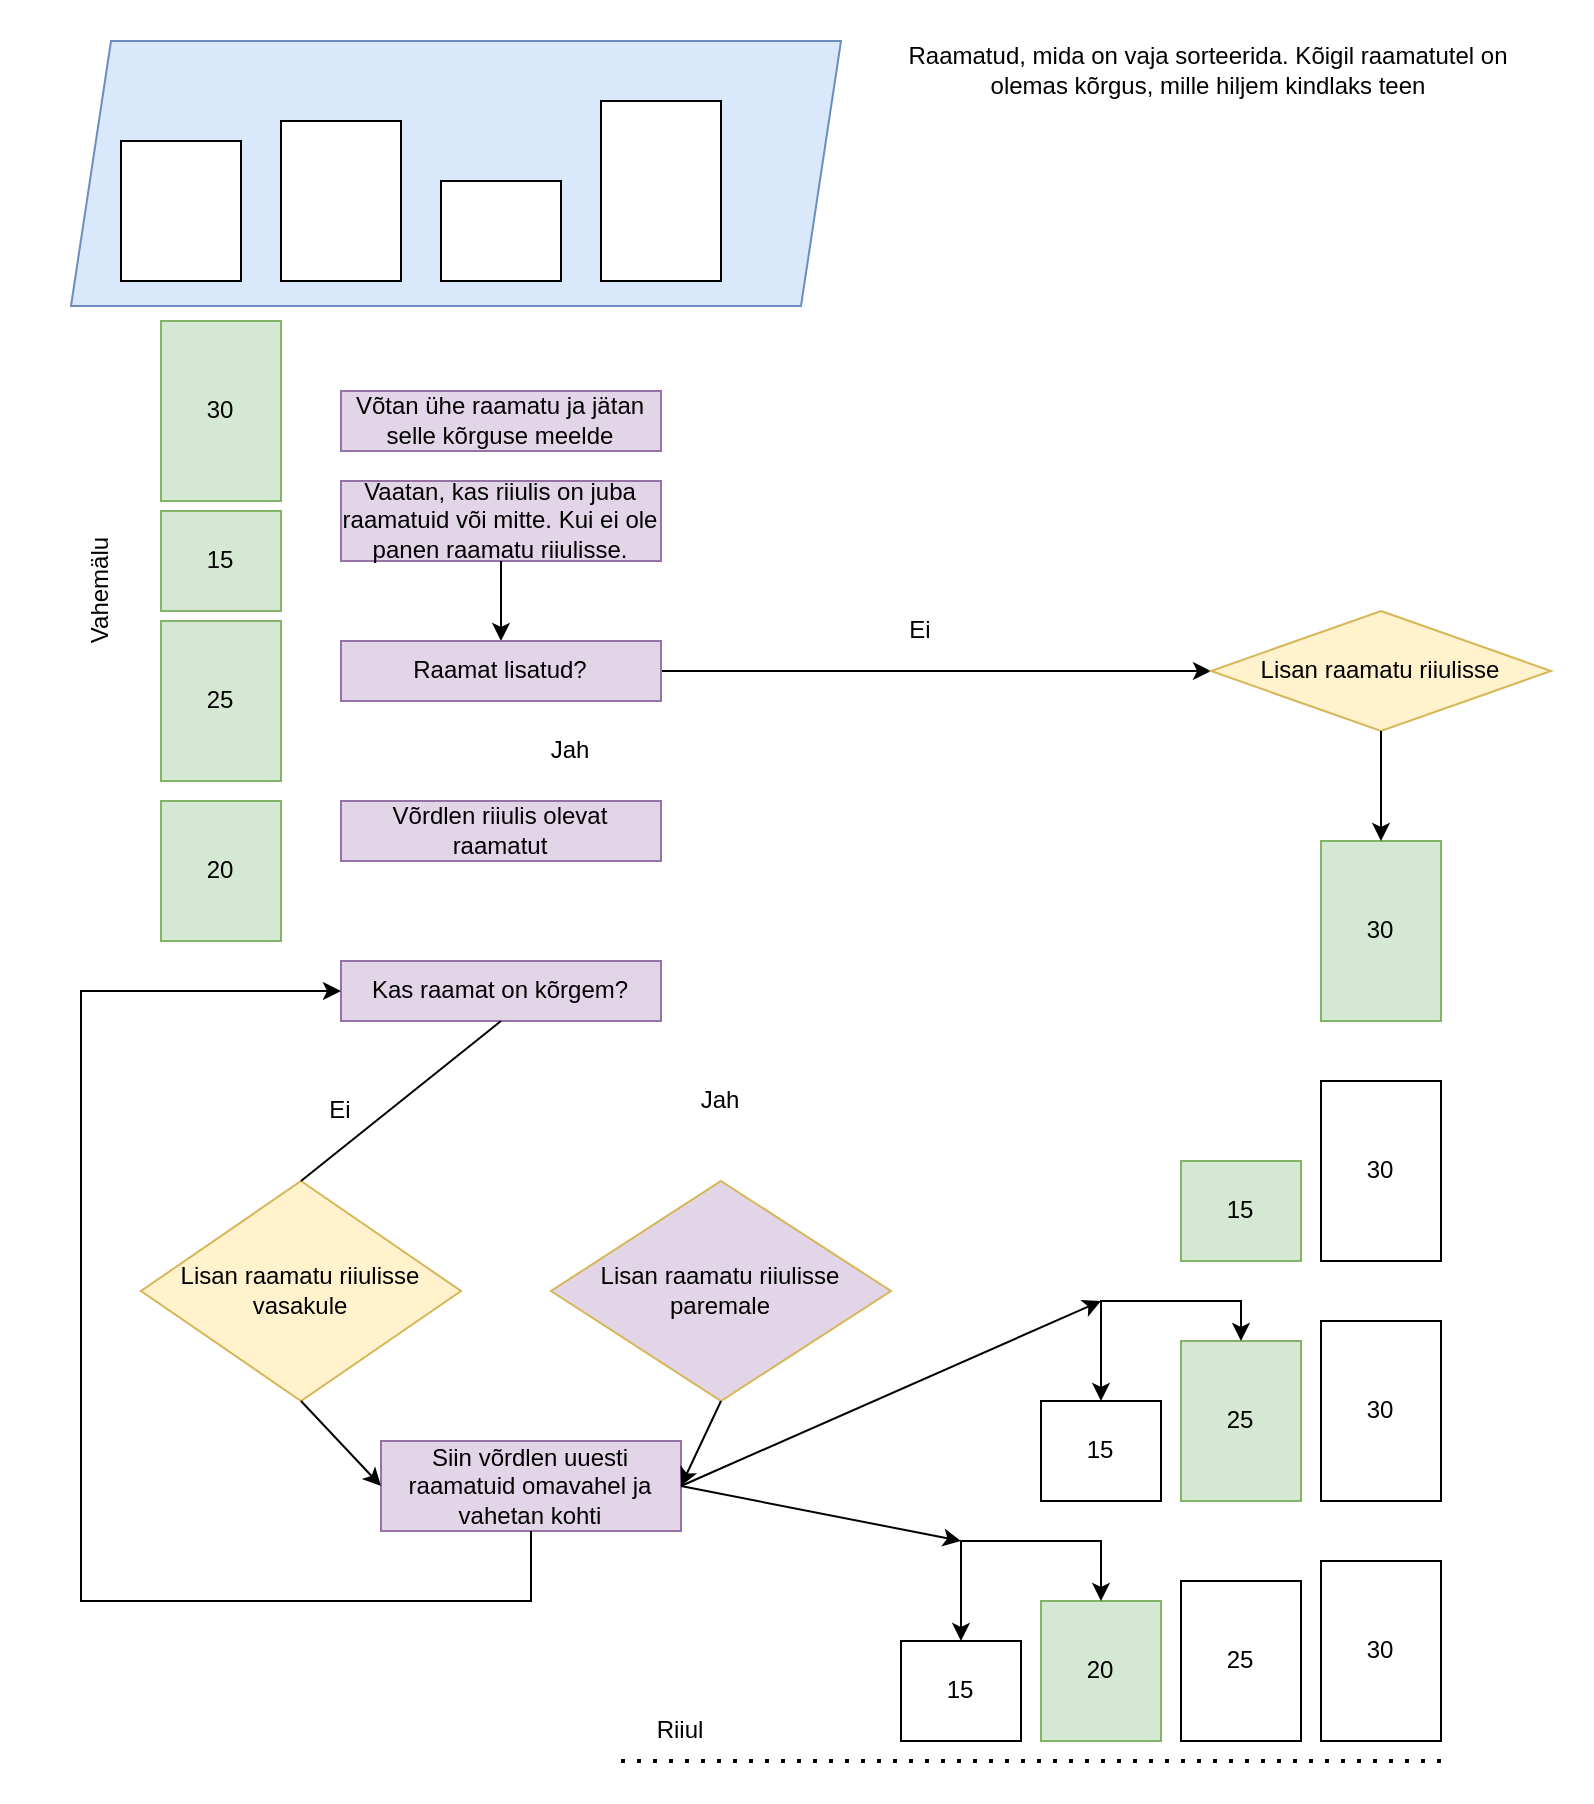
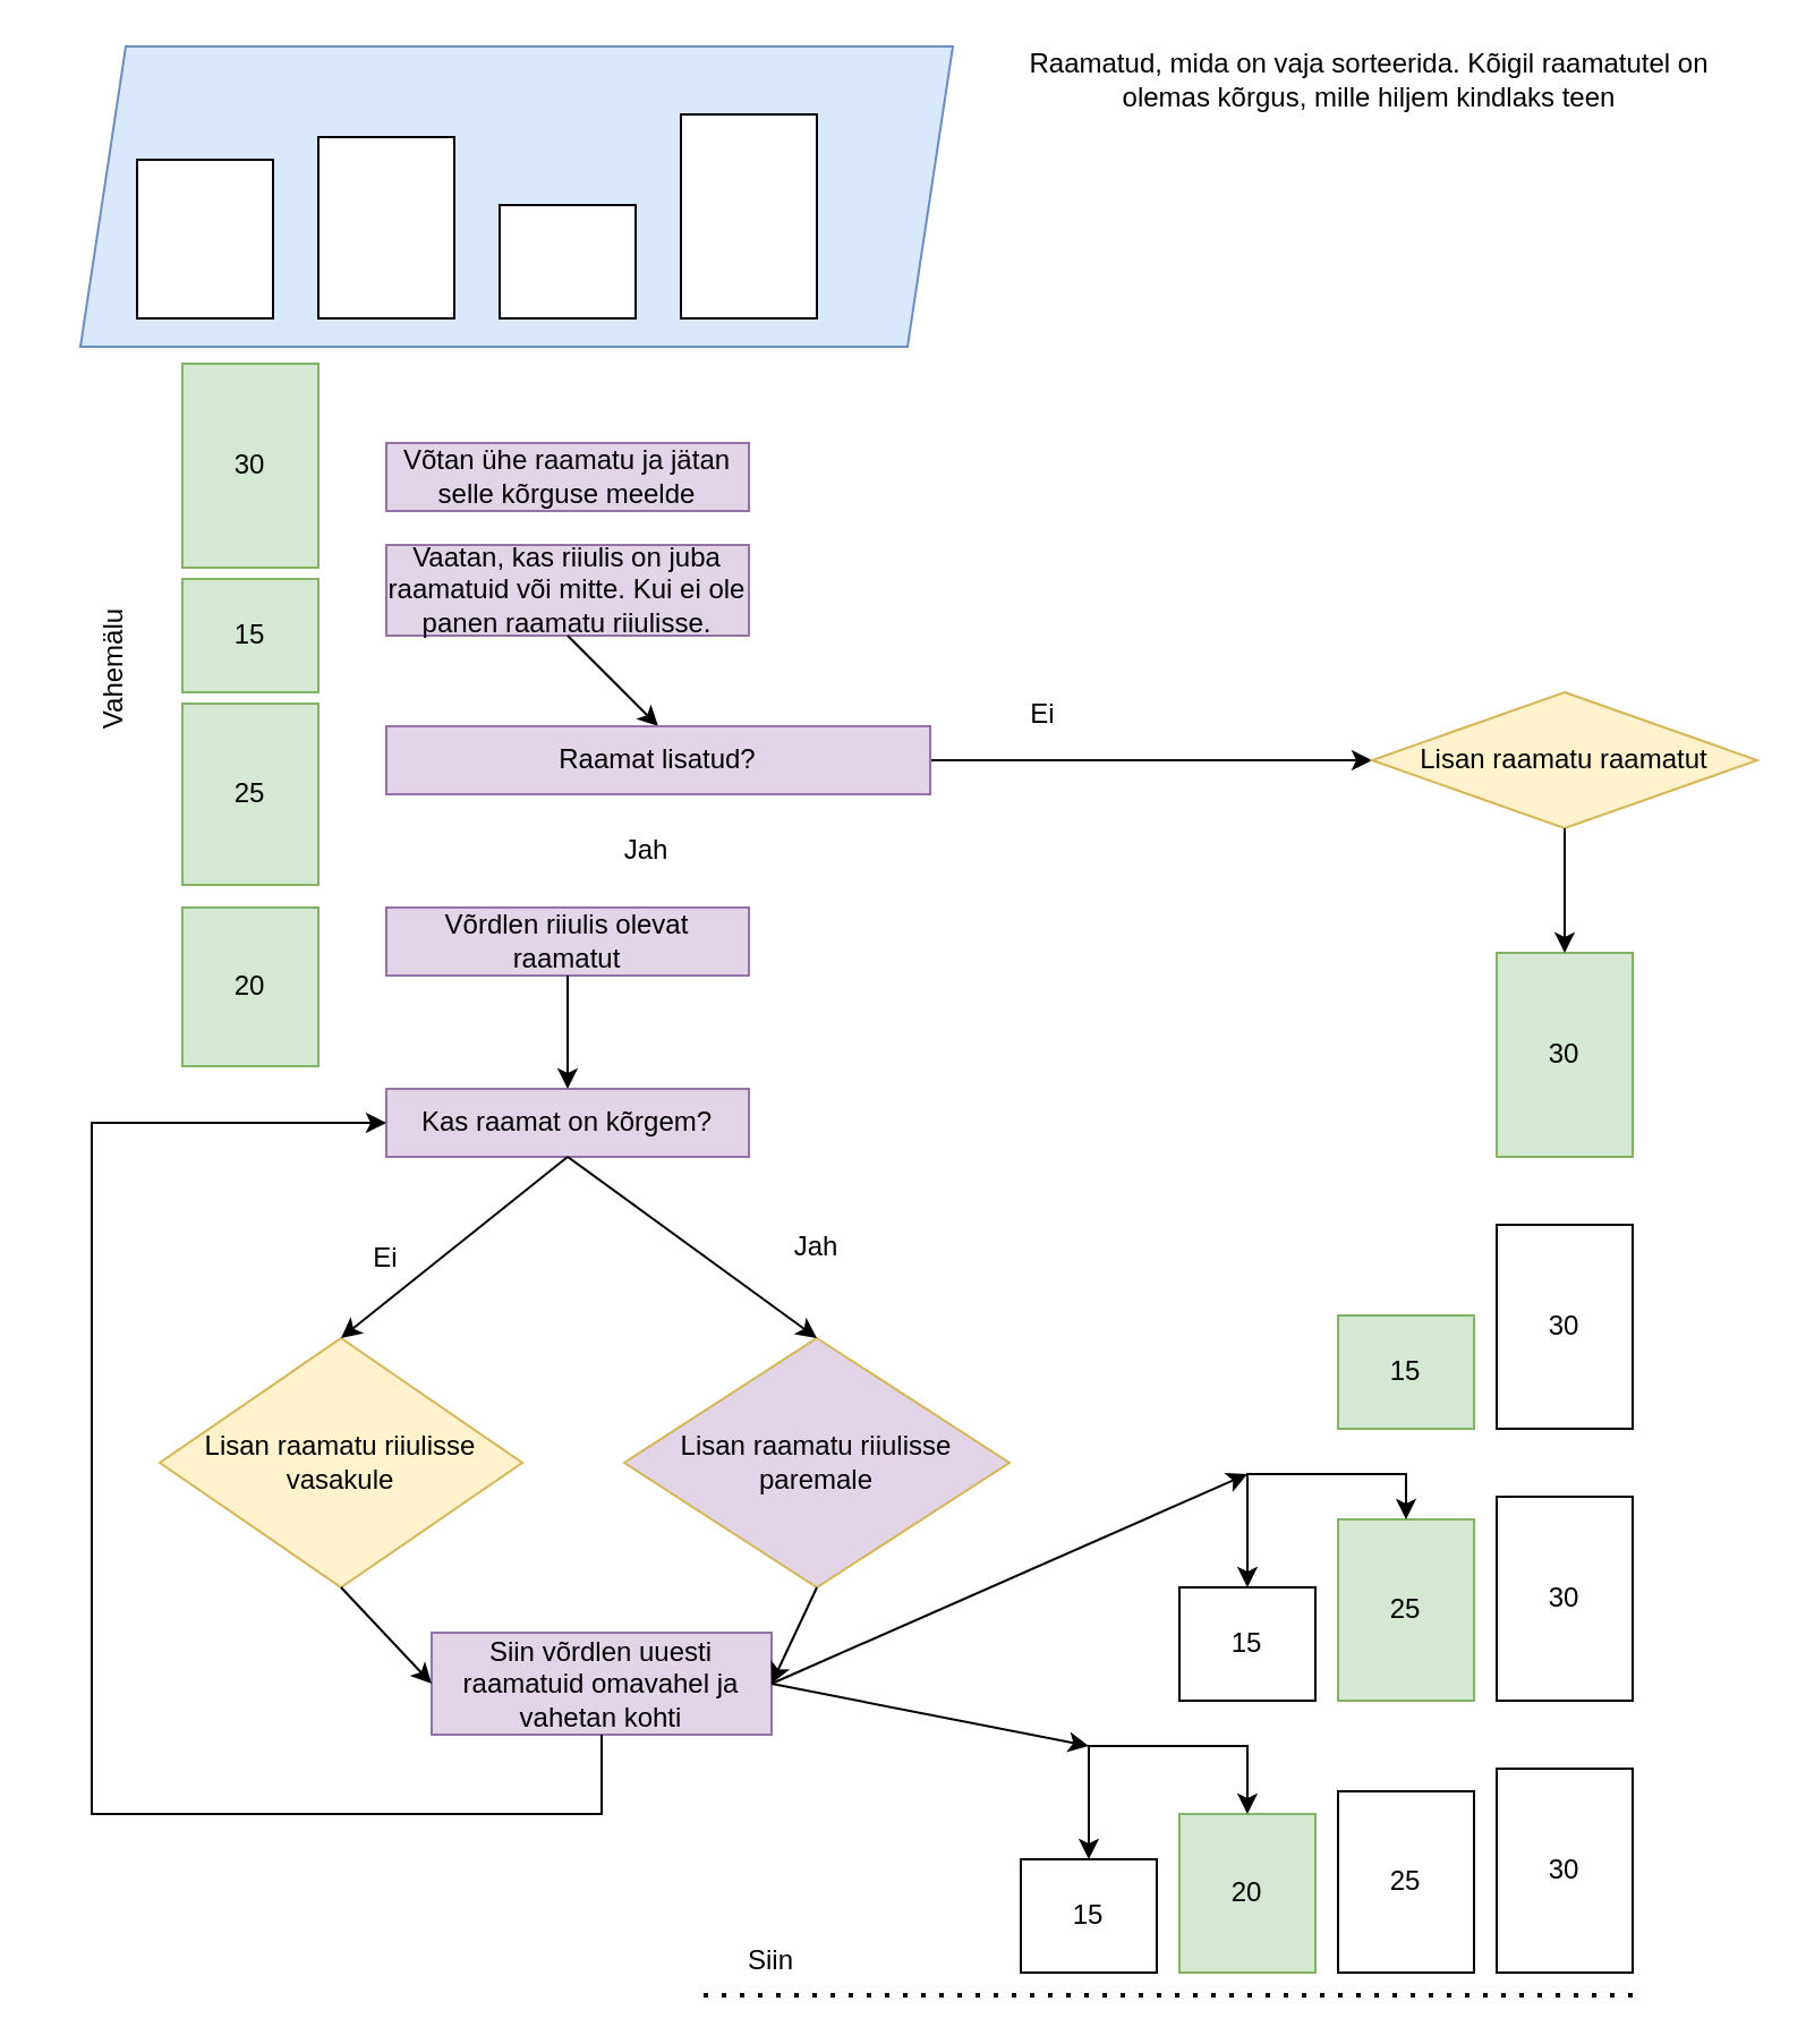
- <mxCell id="24" value="Raamat lisatud?" style="text;strokeColor=#9673a6;align=center;fillColor=#e1d5e7;html=1;verticalAlign=middle;whiteSpace=wrap;rounded=0;" vertex="1" parent="1"><mxGeometry x="170" y="320" width="160" height="30" as="geometry" /></mxCell>
+ <mxCell id="24" value="Raamat lisatud?" style="text;strokeColor=#9673a6;align=center;fillColor=#e1d5e7;html=1;verticalAlign=middle;whiteSpace=wrap;rounded=0;" vertex="1" parent="1"><mxGeometry x="170" y="320" width="240" height="30" as="geometry" /></mxCell>
- <mxCell id="28" value="Lisan raamatu riiulisse" style="rhombus;whiteSpace=wrap;html=1;fillColor=#fff2cc;strokeColor=#d6b656;" vertex="1" parent="1"><mxGeometry x="605" y="305" width="170" height="60" as="geometry" /></mxCell>
+ <mxCell id="28" value="Lisan raamatu raamatut" style="rhombus;whiteSpace=wrap;html=1;fillColor=#fff2cc;strokeColor=#d6b656;" vertex="1" parent="1"><mxGeometry x="605" y="305" width="170" height="60" as="geometry" /></mxCell>
+ <mxCell id="33" value="" style="endArrow=classic;html=1;rounded=0;exitX=0.5;exitY=1;exitDx=0;exitDy=0;entryX=0.5;entryY=0;entryDx=0;entryDy=0;" edge="1" parent="1" source="30" target="27"><mxGeometry width="50" height="50" relative="1" as="geometry"><mxPoint x="410" y="560" as="sourcePoint" /><mxPoint x="460" y="510" as="targetPoint" /></mxGeometry></mxCell>
+ <mxCell id="37" value="" style="endArrow=classic;html=1;rounded=0;entryX=0.5;entryY=0;entryDx=0;entryDy=0;exitX=0.5;exitY=1;exitDx=0;exitDy=0;" edge="1" parent="1" source="27" target="34"><mxGeometry width="50" height="50" relative="1" as="geometry"><mxPoint x="410" y="510" as="sourcePoint" /><mxPoint x="460" y="510" as="targetPoint" /></mxGeometry></mxCell>
- <mxCell id="36" value="" style="endArrow=none;html=1;rounded=0;exitX=0.5;exitY=1;exitDx=0;exitDy=0;entryX=0.5;entryY=0;entryDx=0;entryDy=0;" edge="1" parent="1" source="27" target="35"><mxGeometry width="50" height="50" relative="1" as="geometry"><mxPoint x="410" y="560" as="sourcePoint" /><mxPoint x="460" y="510" as="targetPoint" /></mxGeometry></mxCell>
+ <mxCell id="36" value="" style="endArrow=classic;html=1;rounded=0;exitX=0.5;exitY=1;exitDx=0;exitDy=0;entryX=0.5;entryY=0;entryDx=0;entryDy=0;" edge="1" parent="1" source="27" target="35"><mxGeometry width="50" height="50" relative="1" as="geometry"><mxPoint x="410" y="560" as="sourcePoint" /><mxPoint x="460" y="510" as="targetPoint" /></mxGeometry></mxCell>
- <mxCell id="47" value="Riiul" style="text;strokeColor=none;align=center;fillColor=none;html=1;verticalAlign=middle;whiteSpace=wrap;rounded=0;" vertex="1" parent="1"><mxGeometry x="310" y="850" width="60" height="30" as="geometry" /></mxCell>
+ <mxCell id="47" value="Siin" style="text;strokeColor=none;align=center;fillColor=none;html=1;verticalAlign=middle;whiteSpace=wrap;rounded=0;" vertex="1" parent="1"><mxGeometry x="310" y="850" width="60" height="30" as="geometry" /></mxCell>
